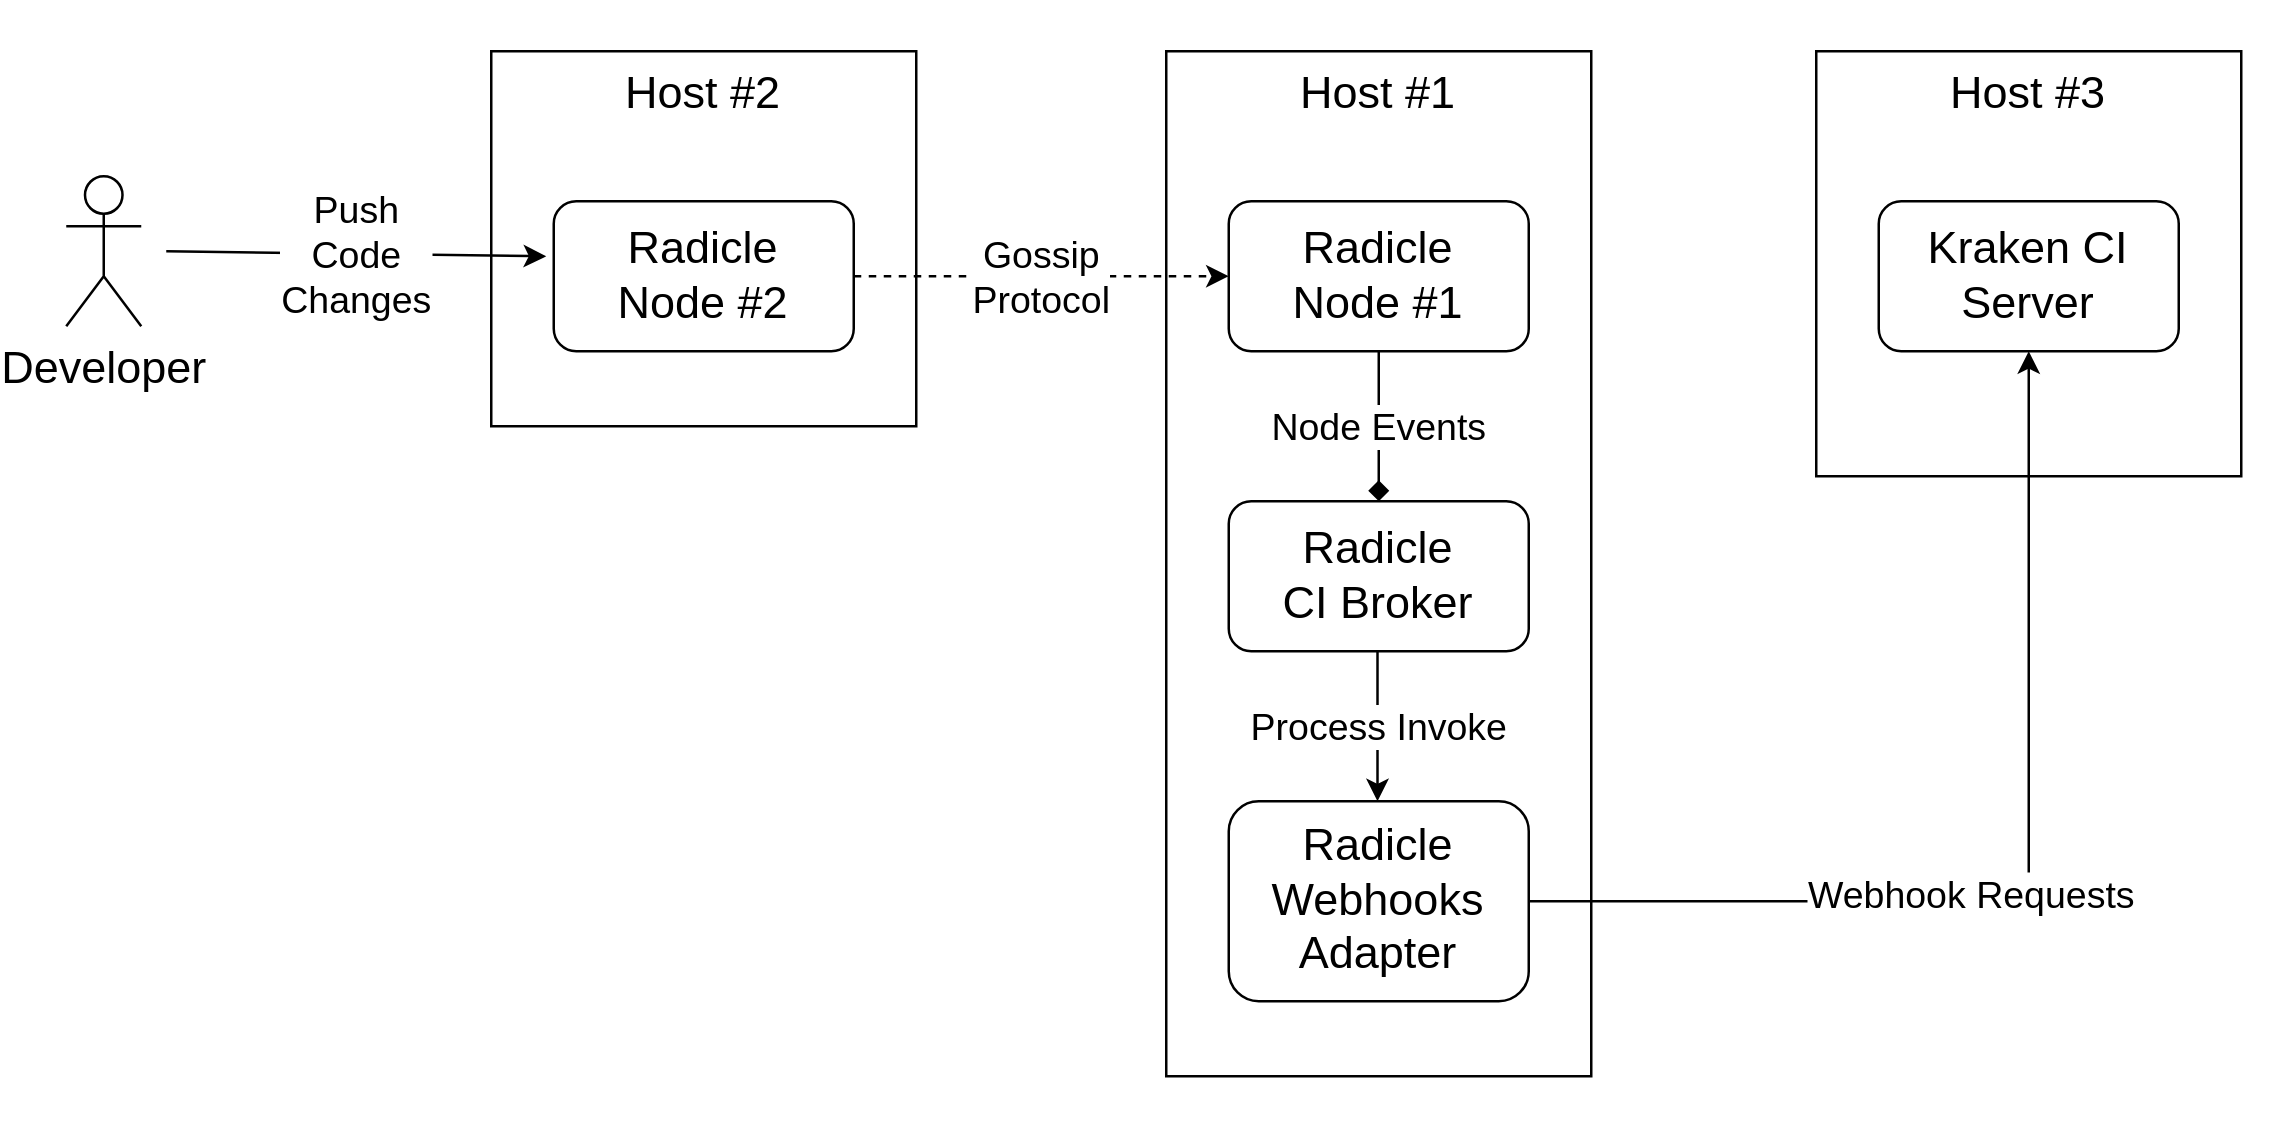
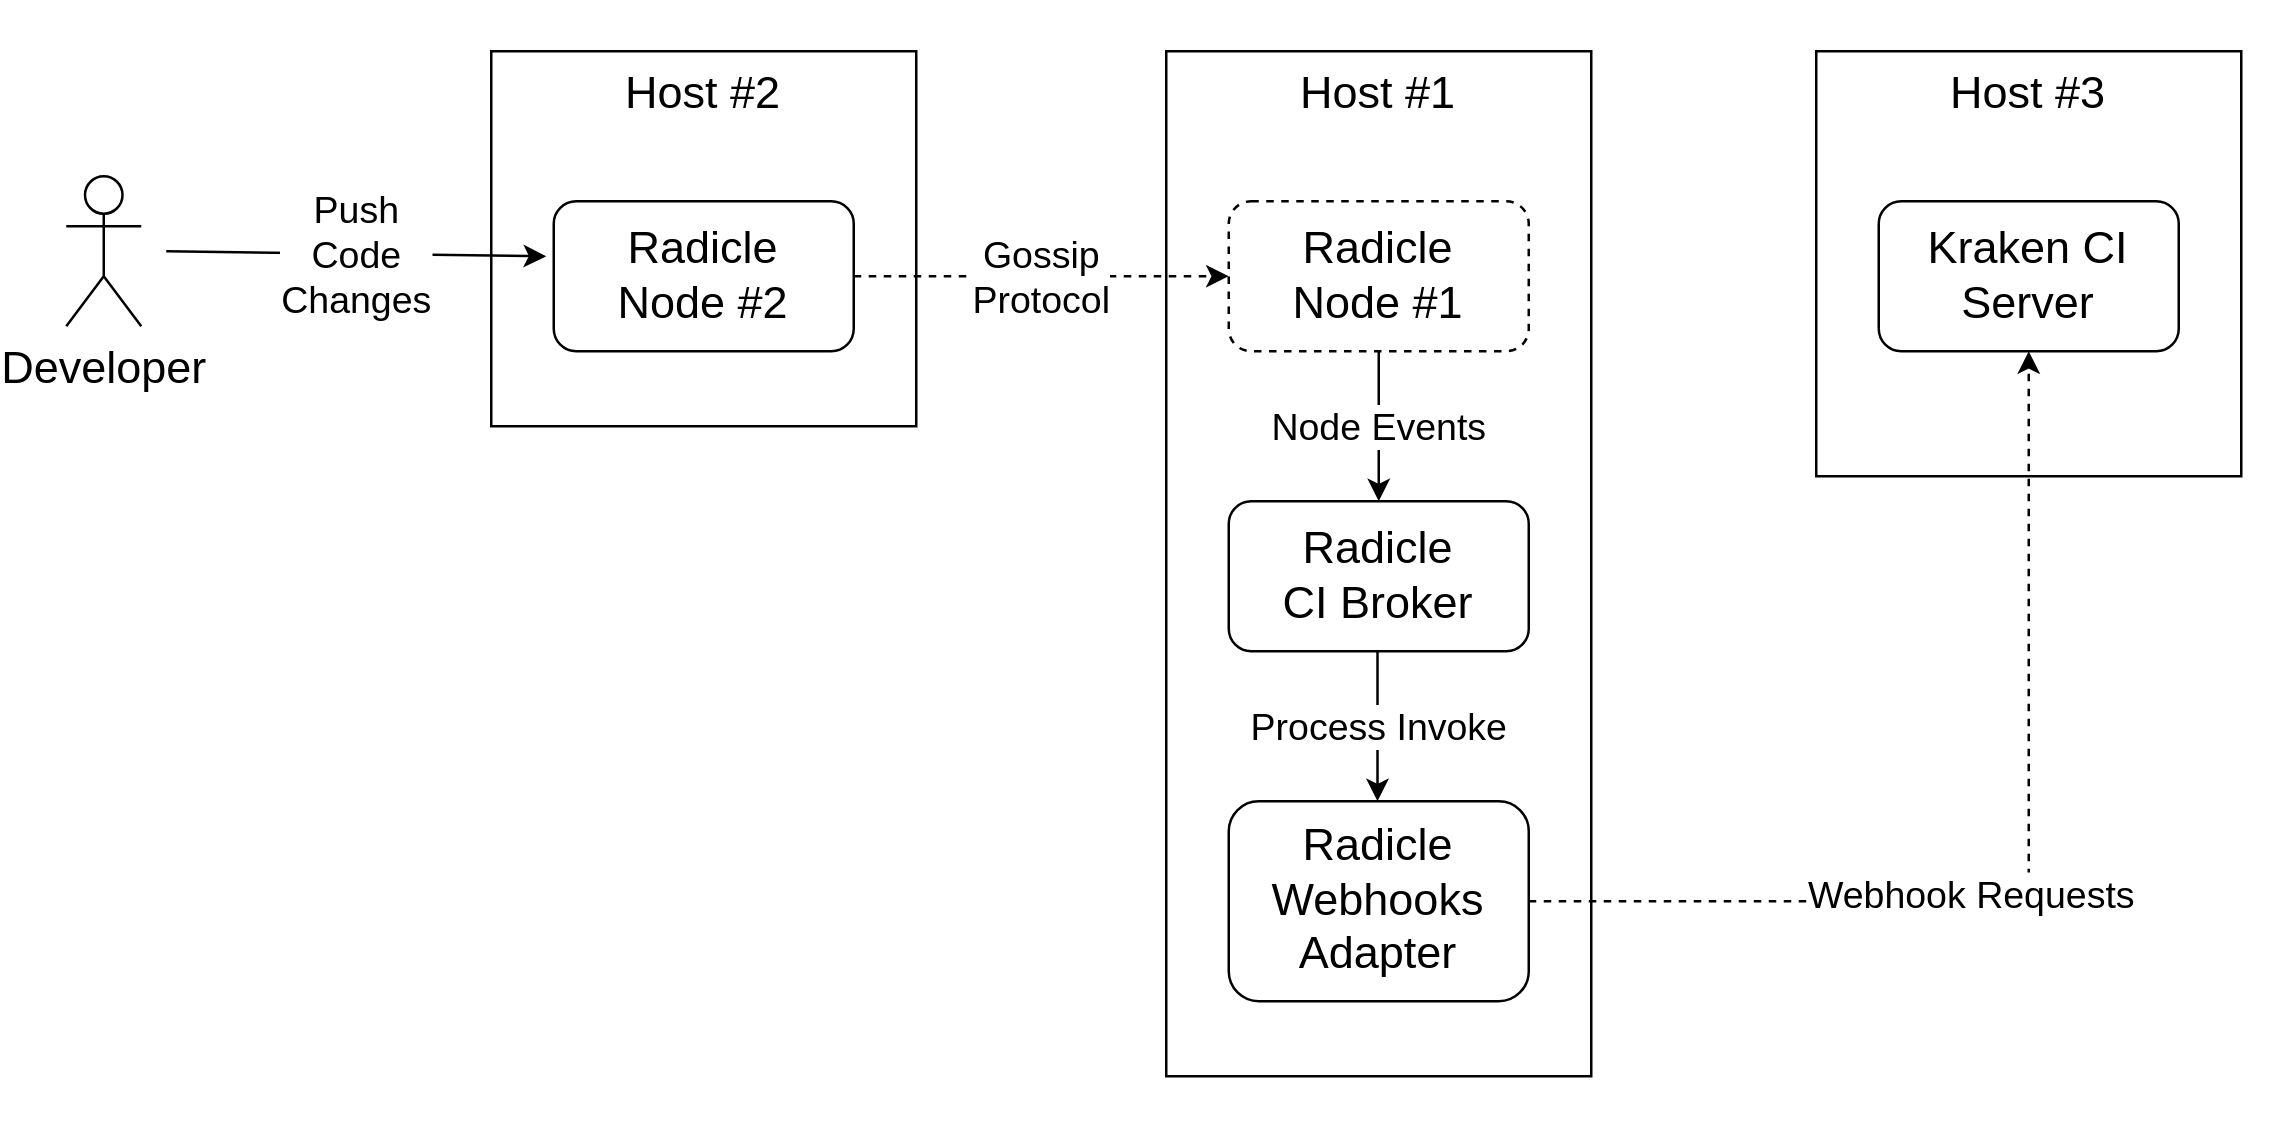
- <mxCell id="8" value="Radicle &lt;br style=&quot;font-size: 18px;&quot;&gt;Node #1" style="rounded=1;whiteSpace=wrap;html=1;fontSize=18;" vertex="1" parent="1"><mxGeometry x="485" y="80" width="120" height="60" as="geometry" /></mxCell>
+ <mxCell id="8" value="Radicle &lt;br style=&quot;font-size: 18px;&quot;&gt;Node #1" style="rounded=1;whiteSpace=wrap;html=1;fontSize=18;dashed=1;" vertex="1" parent="1"><mxGeometry x="485" y="80" width="120" height="60" as="geometry" /></mxCell>
- <mxCell id="11" value="Node Events" style="endArrow=diamond;html=1;rounded=0;exitX=0.5;exitY=1;exitDx=0;exitDy=0;entryX=0.5;entryY=0;entryDx=0;entryDy=0;fontSize=15;" edge="1" parent="1" source="8" target="9"><mxGeometry width="50" height="50" relative="1" as="geometry"><mxPoint x="300" y="260" as="sourcePoint" /><mxPoint x="350" y="210" as="targetPoint" /></mxGeometry></mxCell>
+ <mxCell id="11" value="Node Events" style="endArrow=classic;html=1;rounded=0;exitX=0.5;exitY=1;exitDx=0;exitDy=0;entryX=0.5;entryY=0;entryDx=0;entryDy=0;fontSize=15;" edge="1" parent="1" source="8" target="9"><mxGeometry width="50" height="50" relative="1" as="geometry"><mxPoint x="300" y="260" as="sourcePoint" /><mxPoint x="350" y="210" as="targetPoint" /></mxGeometry></mxCell>
- <mxCell id="17" value="" style="endArrow=classic;html=1;rounded=0;exitX=1;exitY=0.5;exitDx=0;exitDy=0;entryX=0.5;entryY=1;entryDx=0;entryDy=0;fontSize=15;" edge="1" parent="1" source="12" target="16"><mxGeometry width="50" height="50" relative="1" as="geometry"><mxPoint x="750" y="300" as="sourcePoint" /><mxPoint x="800" y="250" as="targetPoint" /><Array as="points"><mxPoint x="805" y="360" /></Array></mxGeometry></mxCell>
+ <mxCell id="17" value="" style="endArrow=classic;html=1;rounded=0;exitX=1;exitY=0.5;exitDx=0;exitDy=0;entryX=0.5;entryY=1;entryDx=0;entryDy=0;fontSize=15;dashed=1;" edge="1" parent="1" source="12" target="16"><mxGeometry width="50" height="50" relative="1" as="geometry"><mxPoint x="750" y="300" as="sourcePoint" /><mxPoint x="800" y="250" as="targetPoint" /><Array as="points"><mxPoint x="805" y="360" /></Array></mxGeometry></mxCell>
